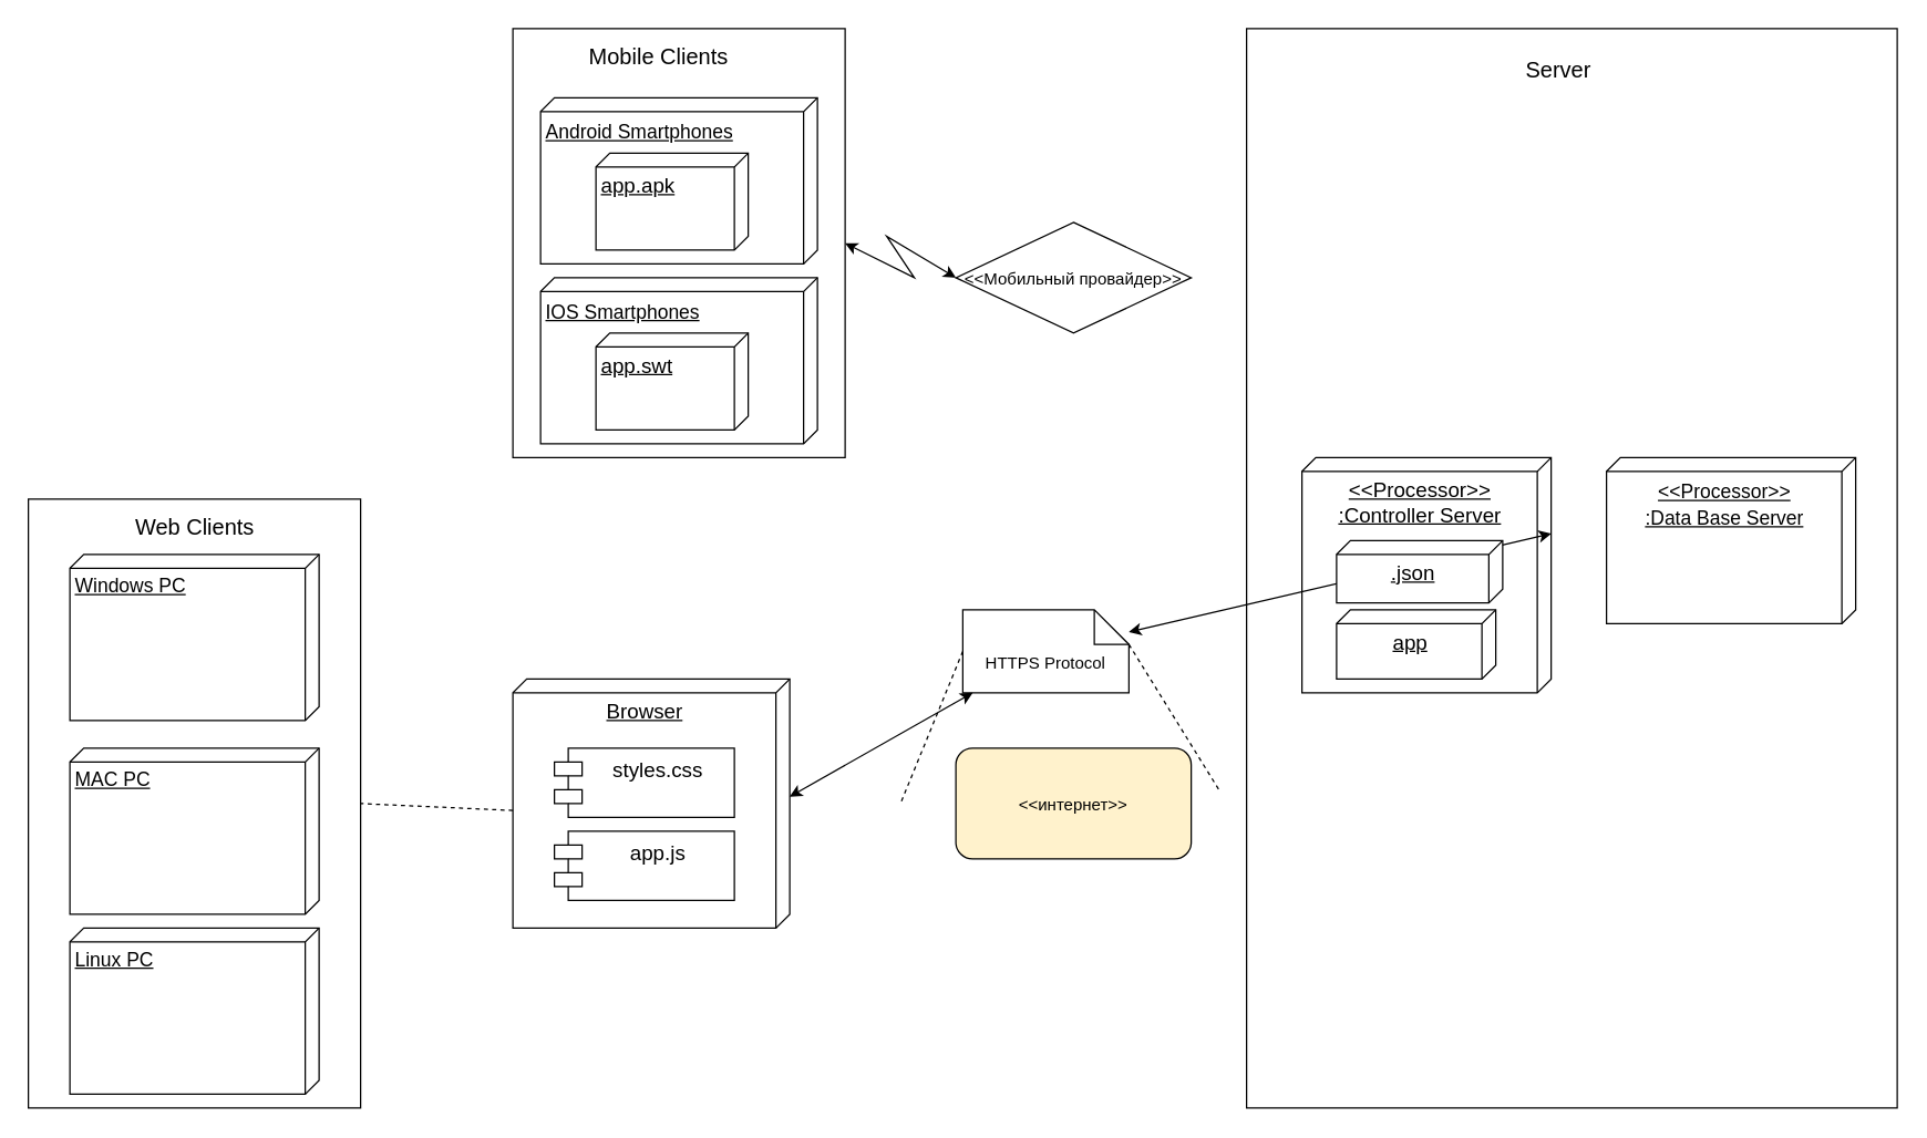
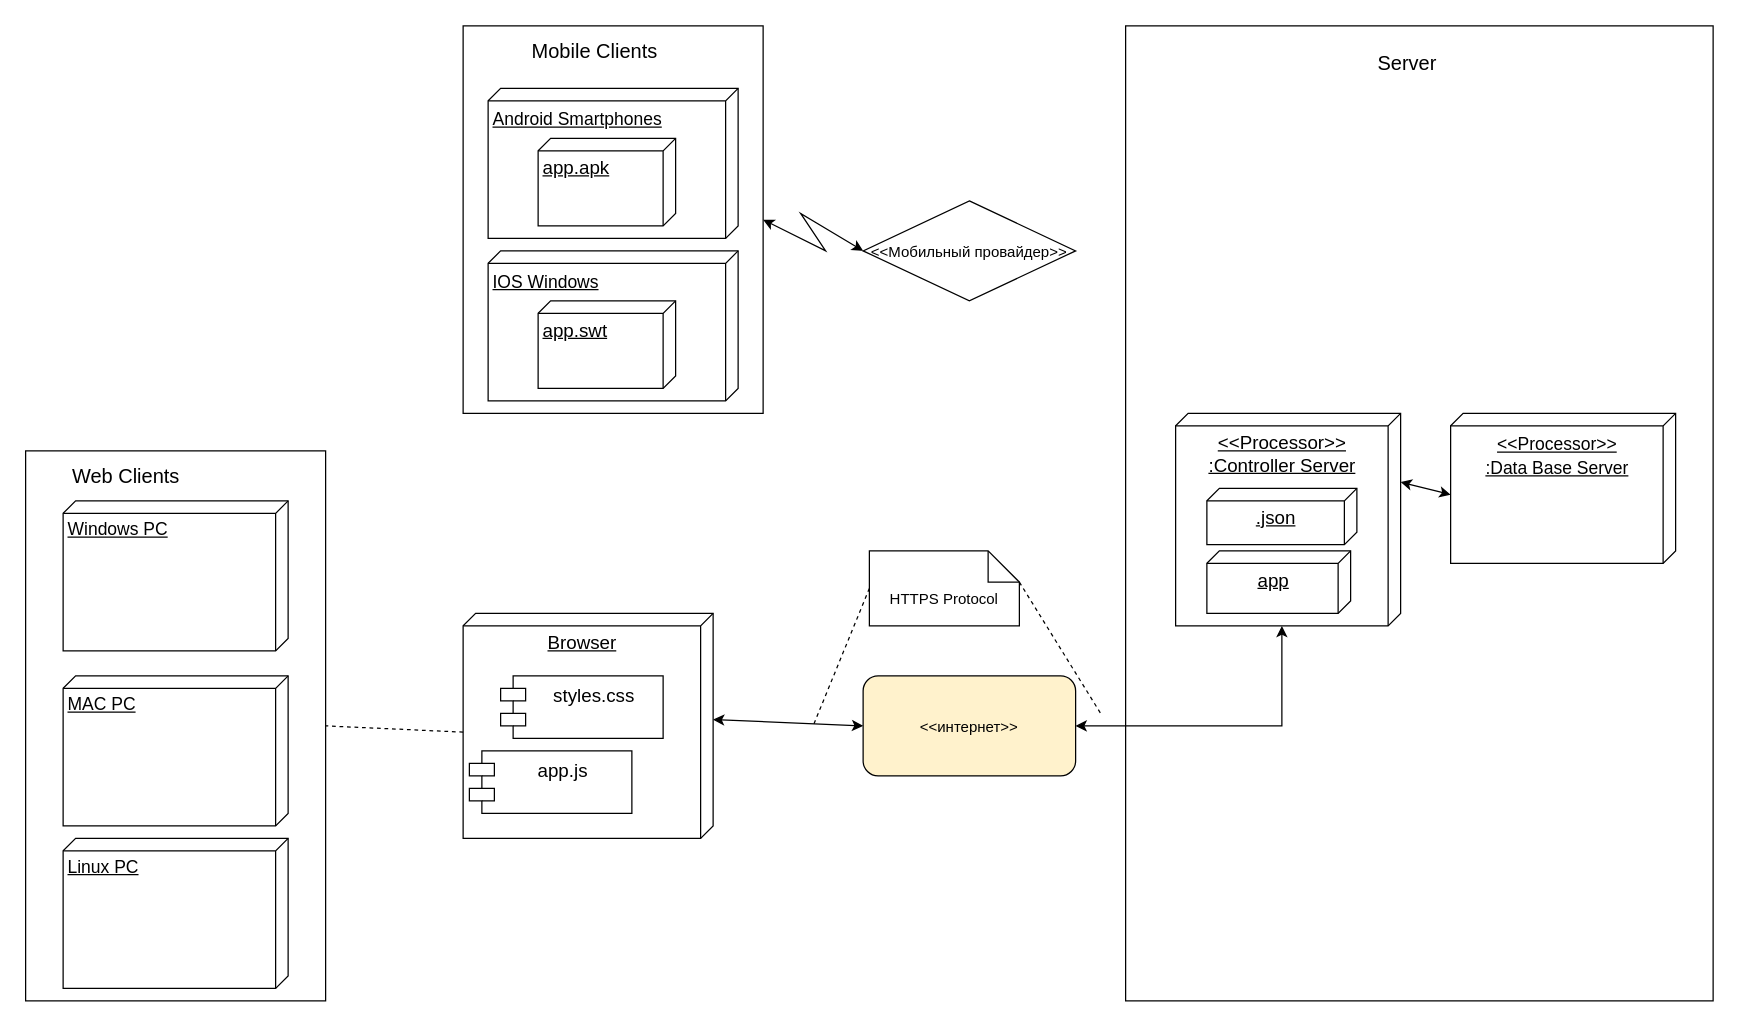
- <mxCell id="5" value="&lt;font style=&quot;font-size: 14px&quot;&gt;IOS Smartphones&lt;/font&gt;" style="verticalAlign=top;align=left;spacingTop=8;spacingLeft=2;spacingRight=12;shape=cube;size=10;direction=south;fontStyle=4;html=1;fontSize=16;" vertex="1" parent="1"><mxGeometry x="390" y="200" width="200" height="120" as="geometry" /></mxCell>
+ <mxCell id="5" value="&lt;font style=&quot;font-size: 14px&quot;&gt;IOS Windows&lt;/font&gt;" style="verticalAlign=top;align=left;spacingTop=8;spacingLeft=2;spacingRight=12;shape=cube;size=10;direction=south;fontStyle=4;html=1;fontSize=16;" vertex="1" parent="1"><mxGeometry x="390" y="200" width="200" height="120" as="geometry" /></mxCell>
- <mxCell id="7" value="Web Clients" style="text;html=1;align=center;verticalAlign=middle;resizable=0;points=[];autosize=1;strokeColor=none;fillColor=none;fontSize=16;" vertex="1" parent="1"><mxGeometry x="85" y="370" width="110" height="20" as="geometry" /></mxCell>
+ <mxCell id="7" value="Web Clients" style="text;html=1;align=center;verticalAlign=middle;resizable=0;points=[];autosize=1;strokeColor=none;fillColor=none;fontSize=16;" vertex="1" parent="1"><mxGeometry x="45" y="370" width="110" height="20" as="geometry" /></mxCell>
- <mxCell id="20" value="" style="endArrow=classic;startArrow=classic;html=1;rounded=0;fontSize=15;exitX=0;exitY=0;exitDx=55;exitDy=0;exitPerimeter=0;" edge="1" parent="1" source="19" target="14"><mxGeometry width="50" height="50" relative="1" as="geometry"><mxPoint x="850" y="410" as="sourcePoint" /><mxPoint x="900" y="360" as="targetPoint" /></mxGeometry></mxCell>
+ <mxCell id="20" value="" style="endArrow=classic;startArrow=classic;html=1;rounded=0;fontSize=15;exitX=0;exitY=0;exitDx=55;exitDy=0;exitPerimeter=0;entryX=0;entryY=0;entryDx=65;entryDy=180;entryPerimeter=0;" edge="1" parent="1" source="19" target="18"><mxGeometry width="50" height="50" relative="1" as="geometry"><mxPoint x="850" y="410" as="sourcePoint" /><mxPoint x="900" y="360" as="targetPoint" /></mxGeometry></mxCell>
- <mxCell id="29" value="" style="endArrow=classic;startArrow=classic;html=1;rounded=0;fontSize=15;exitX=0;exitY=0;exitDx=85;exitDy=0;exitPerimeter=0;" edge="1" parent="1" source="21" target="14"><mxGeometry width="50" height="50" relative="1" as="geometry"><mxPoint x="580" y="440" as="sourcePoint" /><mxPoint x="630" y="390" as="targetPoint" /></mxGeometry></mxCell>
+ <mxCell id="29" value="" style="endArrow=classic;startArrow=classic;html=1;rounded=0;fontSize=15;exitX=0;exitY=0;exitDx=85;exitDy=0;exitPerimeter=0;entryX=0;entryY=0.5;entryDx=0;entryDy=0;" edge="1" parent="1" source="21" target="12"><mxGeometry width="50" height="50" relative="1" as="geometry"><mxPoint x="580" y="440" as="sourcePoint" /><mxPoint x="630" y="390" as="targetPoint" /></mxGeometry></mxCell>
+ <mxCell id="31" value="" style="endArrow=classic;startArrow=classic;html=1;rounded=0;fontSize=15;exitX=0;exitY=0;exitDx=170;exitDy=95;exitPerimeter=0;entryX=1;entryY=0.5;entryDx=0;entryDy=0;" edge="1" parent="1" source="19" target="12"><mxGeometry width="50" height="50" relative="1" as="geometry"><mxPoint x="680" y="420" as="sourcePoint" /><mxPoint x="730" y="370" as="targetPoint" /><Array as="points"><mxPoint x="1025" y="580" /></Array></mxGeometry></mxCell>
- <mxCell id="23" value="app.js" style="shape=module;align=left;spacingLeft=20;align=center;verticalAlign=top;fontSize=15;" vertex="1" parent="1"><mxGeometry x="400" y="600" width="130" height="50" as="geometry" /></mxCell>
+ <mxCell id="23" value="app.js" style="shape=module;align=left;spacingLeft=20;align=center;verticalAlign=top;fontSize=15;" vertex="1" parent="1"><mxGeometry x="375" y="600" width="130" height="50" as="geometry" /></mxCell>
